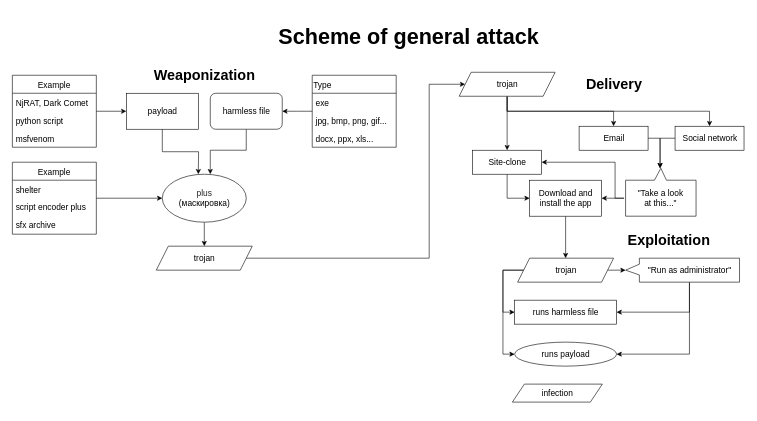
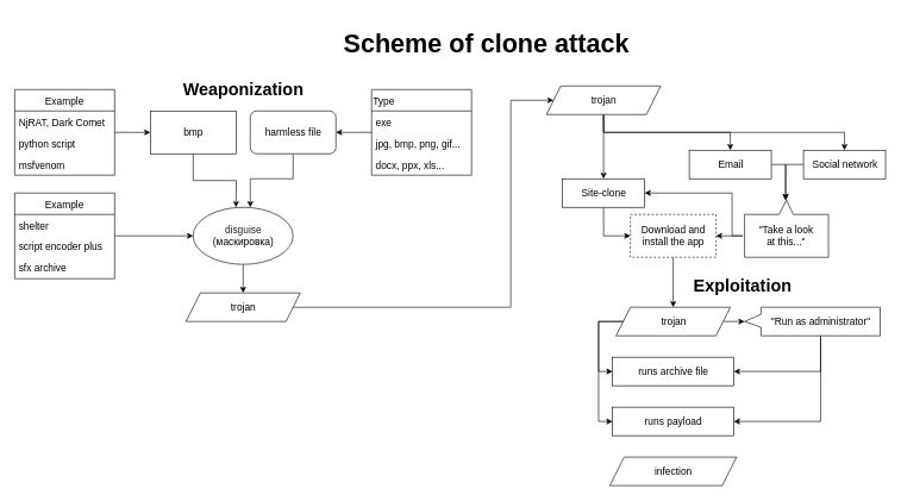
- <mxCell id="37" value="&lt;font&gt;&lt;span style=&quot;font-size: 36px&quot;&gt;&lt;b&gt;Scheme of&amp;nbsp;&lt;/b&gt;&lt;/span&gt;&lt;b style=&quot;font-size: 36px&quot;&gt;general&amp;nbsp;&lt;/b&gt;&lt;span style=&quot;font-size: 36px&quot;&gt;&lt;b&gt;attack&lt;/b&gt;&lt;/span&gt;&lt;/font&gt;" style="text;html=1;strokeColor=none;fillColor=none;align=center;verticalAlign=middle;whiteSpace=wrap;rounded=0;" parent="1" vertex="1"><mxGeometry x="455" y="20" width="452" height="80" as="geometry" /></mxCell>
+ <mxCell id="37" value="&lt;font&gt;&lt;span style=&quot;font-size: 36px&quot;&gt;&lt;b&gt;Scheme of&amp;nbsp;&lt;/b&gt;&lt;/span&gt;&lt;b style=&quot;font-size: 36px&quot;&gt;clone&amp;nbsp;&lt;/b&gt;&lt;span style=&quot;font-size: 36px&quot;&gt;&lt;b&gt;attack&lt;/b&gt;&lt;/span&gt;&lt;/font&gt;" style="text;html=1;strokeColor=none;fillColor=none;align=center;verticalAlign=middle;whiteSpace=wrap;rounded=0;" parent="1" vertex="1"><mxGeometry x="455" y="20" width="452" height="80" as="geometry" /></mxCell>
- <mxCell id="25" value="&lt;font style=&quot;font-size: 24px&quot;&gt;&lt;b&gt;Delivery&lt;/b&gt;&lt;/font&gt;" style="text;html=1;resizable=0;autosize=1;align=center;verticalAlign=middle;points=[];fillColor=none;strokeColor=none;rounded=0;fontFamily=Helvetica;fontSize=14;" parent="1" vertex="1"><mxGeometry x="967.5" y="125" width="110" height="30" as="geometry" /></mxCell>
- <mxCell id="4" value="payload" style="text;html=1;resizable=0;autosize=1;align=center;verticalAlign=middle;points=[];fillColor=none;strokeColor=none;rounded=0;fontSize=14;" parent="1" vertex="1"><mxGeometry x="240" y="175" width="60" height="20" as="geometry" /></mxCell>
+ <mxCell id="4" value="bmp" style="text;html=1;resizable=0;autosize=1;align=center;verticalAlign=middle;points=[];fillColor=none;strokeColor=none;rounded=0;fontSize=14;" parent="1" vertex="1"><mxGeometry x="240" y="175" width="60" height="20" as="geometry" /></mxCell>
- <mxCell id="10" value="&lt;font style=&quot;font-size: 14px&quot;&gt;&lt;span style=&quot;color: rgba(0 , 0 , 0 , 0.87) ; text-align: left ; background-color: rgb(255 , 255 , 255)&quot;&gt;&lt;font&gt;plus&lt;/font&gt;&lt;/span&gt;&lt;br&gt;(маскировка)&lt;/font&gt;" style="text;html=1;resizable=0;autosize=1;align=center;verticalAlign=middle;points=[];fillColor=none;strokeColor=none;rounded=0;fontSize=14;" parent="1" vertex="1"><mxGeometry x="290" y="310" width="100" height="40" as="geometry" /></mxCell>
+ <mxCell id="10" value="&lt;font style=&quot;font-size: 14px&quot;&gt;&lt;span style=&quot;color: rgba(0 , 0 , 0 , 0.87) ; text-align: left ; background-color: rgb(255 , 255 , 255)&quot;&gt;&lt;font&gt;disguise&lt;/font&gt;&lt;/span&gt;&lt;br&gt;(маскировка)&lt;/font&gt;" style="text;html=1;resizable=0;autosize=1;align=center;verticalAlign=middle;points=[];fillColor=none;strokeColor=none;rounded=0;fontSize=14;" parent="1" vertex="1"><mxGeometry x="290" y="310" width="100" height="40" as="geometry" /></mxCell>
- <mxCell id="36" value="&lt;div&gt;&lt;span&gt;Download and&lt;/span&gt;&lt;/div&gt;&lt;div&gt;&lt;span&gt;install the app&lt;/span&gt;&lt;/div&gt;" style="rounded=0;whiteSpace=wrap;html=1;fontFamily=Helvetica;fontSize=14;align=center;" parent="1" vertex="1"><mxGeometry x="882.5" y="300" width="120" height="60" as="geometry" /></mxCell>
+ <mxCell id="36" value="&lt;div&gt;&lt;span&gt;Download and&lt;/span&gt;&lt;/div&gt;&lt;div&gt;&lt;span&gt;install the app&lt;/span&gt;&lt;/div&gt;" style="rounded=0;whiteSpace=wrap;html=1;fontFamily=Helvetica;fontSize=14;align=center;dashed=1;" parent="1" vertex="1"><mxGeometry x="882.5" y="300" width="120" height="60" as="geometry" /></mxCell>
- <mxCell id="38" value="&lt;font style=&quot;font-size: 24px&quot;&gt;&lt;b&gt;Exploitation&lt;/b&gt;&lt;/font&gt;" style="text;html=1;strokeColor=none;fillColor=none;align=center;verticalAlign=middle;whiteSpace=wrap;rounded=0;fontSize=14;" parent="1" vertex="1"><mxGeometry x="1040" y="380" width="150" height="40" as="geometry" /></mxCell>
+ <mxCell id="38" value="&lt;font style=&quot;font-size: 24px&quot;&gt;&lt;b&gt;Exploitation&lt;/b&gt;&lt;/font&gt;" style="text;html=1;strokeColor=none;fillColor=none;align=center;verticalAlign=middle;whiteSpace=wrap;rounded=0;fontSize=14;" parent="1" vertex="1"><mxGeometry x="965" y="380" width="150" height="40" as="geometry" /></mxCell>
- <mxCell id="43" value="&lt;span&gt;runs harmless file&lt;br&gt;&lt;/span&gt;" style="rounded=0;whiteSpace=wrap;html=1;fontSize=14;align=center;" parent="1" vertex="1"><mxGeometry x="857.5" y="500" width="170" height="40" as="geometry" /></mxCell>
+ <mxCell id="43" value="&lt;span&gt;runs archive file&lt;br&gt;&lt;/span&gt;" style="rounded=0;whiteSpace=wrap;html=1;fontSize=14;align=center;" parent="1" vertex="1"><mxGeometry x="857.5" y="500" width="170" height="40" as="geometry" /></mxCell>
- <mxCell id="42" value="&lt;span&gt;runs payload&lt;br&gt;&lt;/span&gt;" style="ellipse;whiteSpace=wrap;html=1;fontSize=14;align=center;" parent="1" vertex="1"><mxGeometry x="857.5" y="570" width="170" height="40" as="geometry" /></mxCell>
+ <mxCell id="42" value="&lt;span&gt;runs payload&lt;br&gt;&lt;/span&gt;" style="rounded=0;whiteSpace=wrap;html=1;fontSize=14;align=center;" parent="1" vertex="1"><mxGeometry x="857.5" y="570" width="170" height="40" as="geometry" /></mxCell>
- <mxCell id="44" value="infection" style="shape=parallelogram;perimeter=parallelogramPerimeter;whiteSpace=wrap;html=1;fixedSize=1;fontSize=14;align=center;" parent="1" vertex="1"><mxGeometry x="853.75" y="640" width="150" height="30" as="geometry" /></mxCell>
+ <mxCell id="44" value="infection" style="shape=parallelogram;perimeter=parallelogramPerimeter;whiteSpace=wrap;html=1;fixedSize=1;fontSize=14;align=center;" parent="1" vertex="1"><mxGeometry x="853.75" y="640" width="177.5" height="40" as="geometry" /></mxCell>
